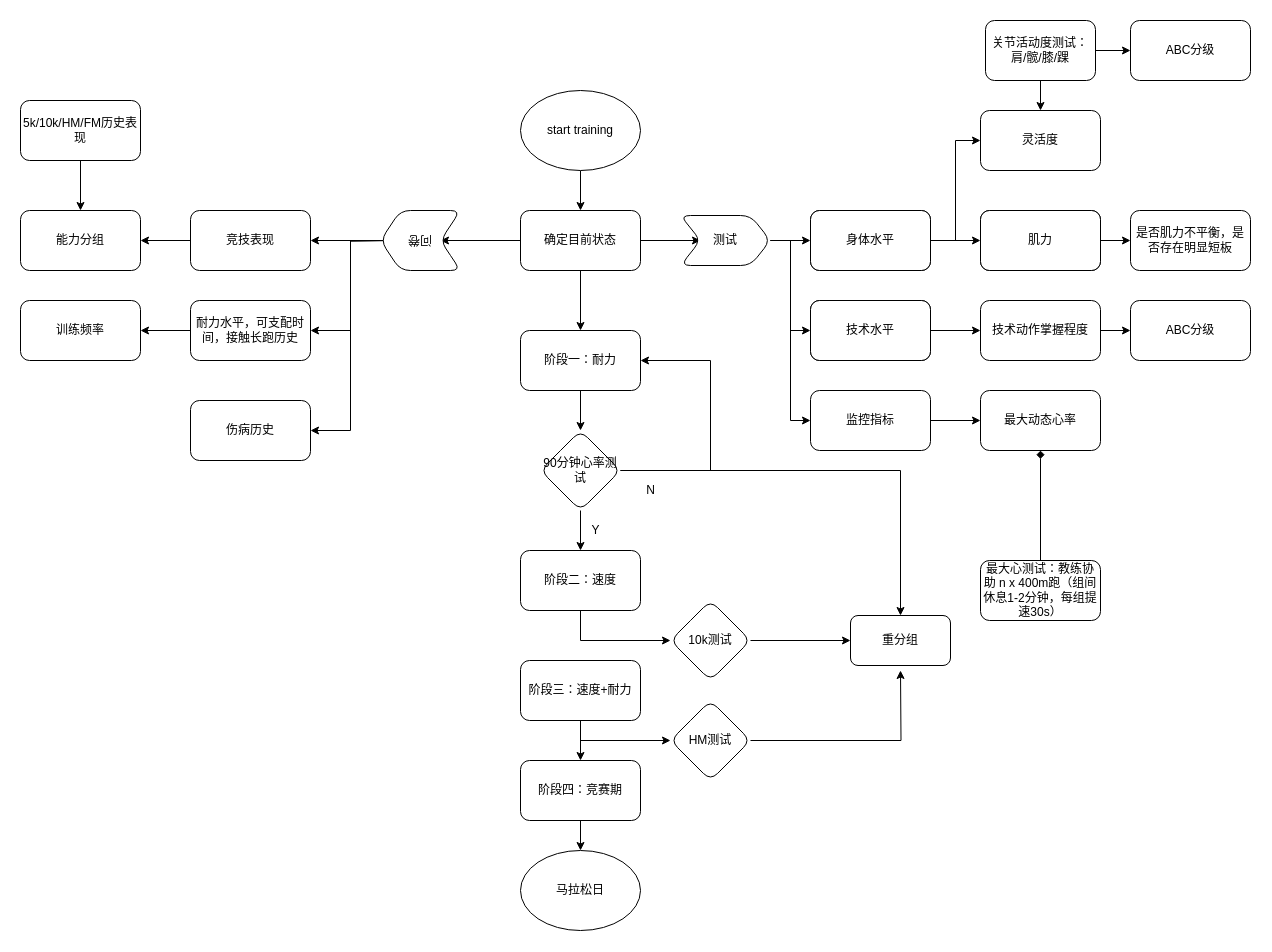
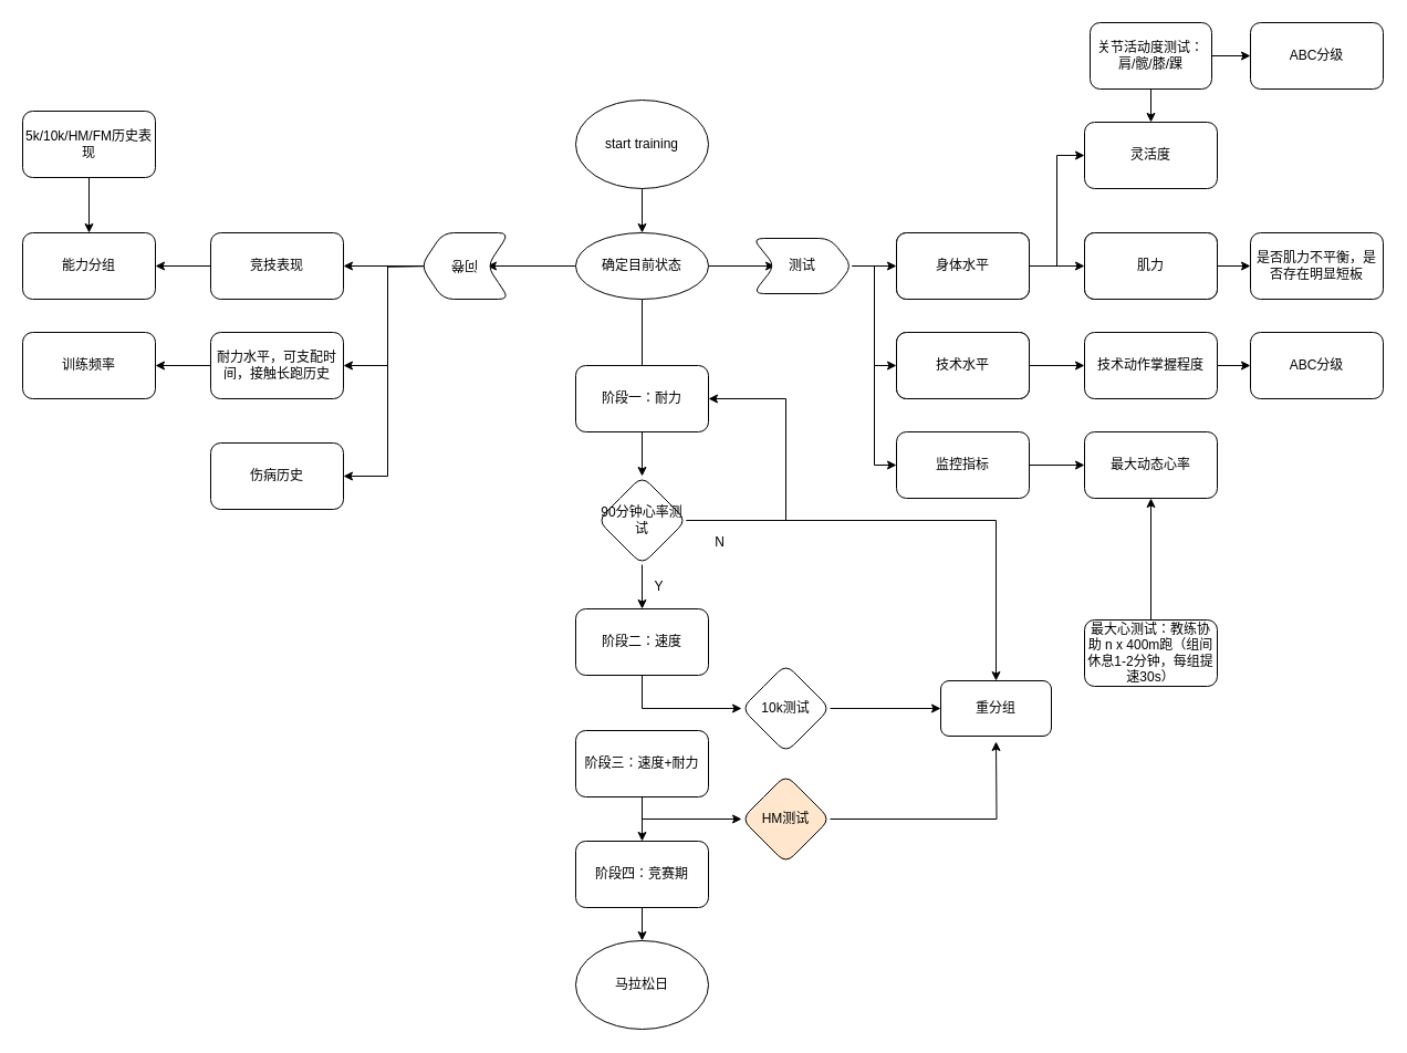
- <mxCell id="5" value="确定目前状态" style="rounded=1;whiteSpace=wrap;html=1;" vertex="1" parent="1"><mxGeometry x="520" y="210" width="120" height="60" as="geometry" /></mxCell>
+ <mxCell id="5" value="确定目前状态" style="ellipse;whiteSpace=wrap;html=1;" vertex="1" parent="1"><mxGeometry x="520" y="210" width="120" height="60" as="geometry" /></mxCell>
- <mxCell id="2" value="" style="edgeStyle=orthogonalEdgeStyle;rounded=0;orthogonalLoop=1;jettySize=auto;html=1;" edge="1" parent="1" source="5" target="15"><mxGeometry relative="1" as="geometry" /></mxCell>
+ <mxCell id="2" value="" style="edgeStyle=orthogonalEdgeStyle;rounded=0;orthogonalLoop=1;jettySize=auto;html=1;endArrow=none;" edge="1" parent="1" source="5" target="15"><mxGeometry relative="1" as="geometry" /></mxCell>
- <mxCell id="41" style="edgeStyle=orthogonalEdgeStyle;rounded=0;orthogonalLoop=1;jettySize=auto;html=1;entryX=0.5;entryY=1;entryDx=0;entryDy=0;endArrow=diamond;" edge="1" parent="1" source="42" target="40"><mxGeometry relative="1" as="geometry" /></mxCell>
+ <mxCell id="41" style="edgeStyle=orthogonalEdgeStyle;rounded=0;orthogonalLoop=1;jettySize=auto;html=1;entryX=0.5;entryY=1;entryDx=0;entryDy=0;" edge="1" parent="1" source="42" target="40"><mxGeometry relative="1" as="geometry" /></mxCell>
- <mxCell id="68" value="HM测试" style="rhombus;whiteSpace=wrap;html=1;rounded=1;" vertex="1" parent="1"><mxGeometry x="670" y="700" width="80" height="80" as="geometry" /></mxCell>
+ <mxCell id="68" value="HM测试" style="rhombus;whiteSpace=wrap;html=1;rounded=1;fillColor=#ffe6cc;" vertex="1" parent="1"><mxGeometry x="670" y="700" width="80" height="80" as="geometry" /></mxCell>
